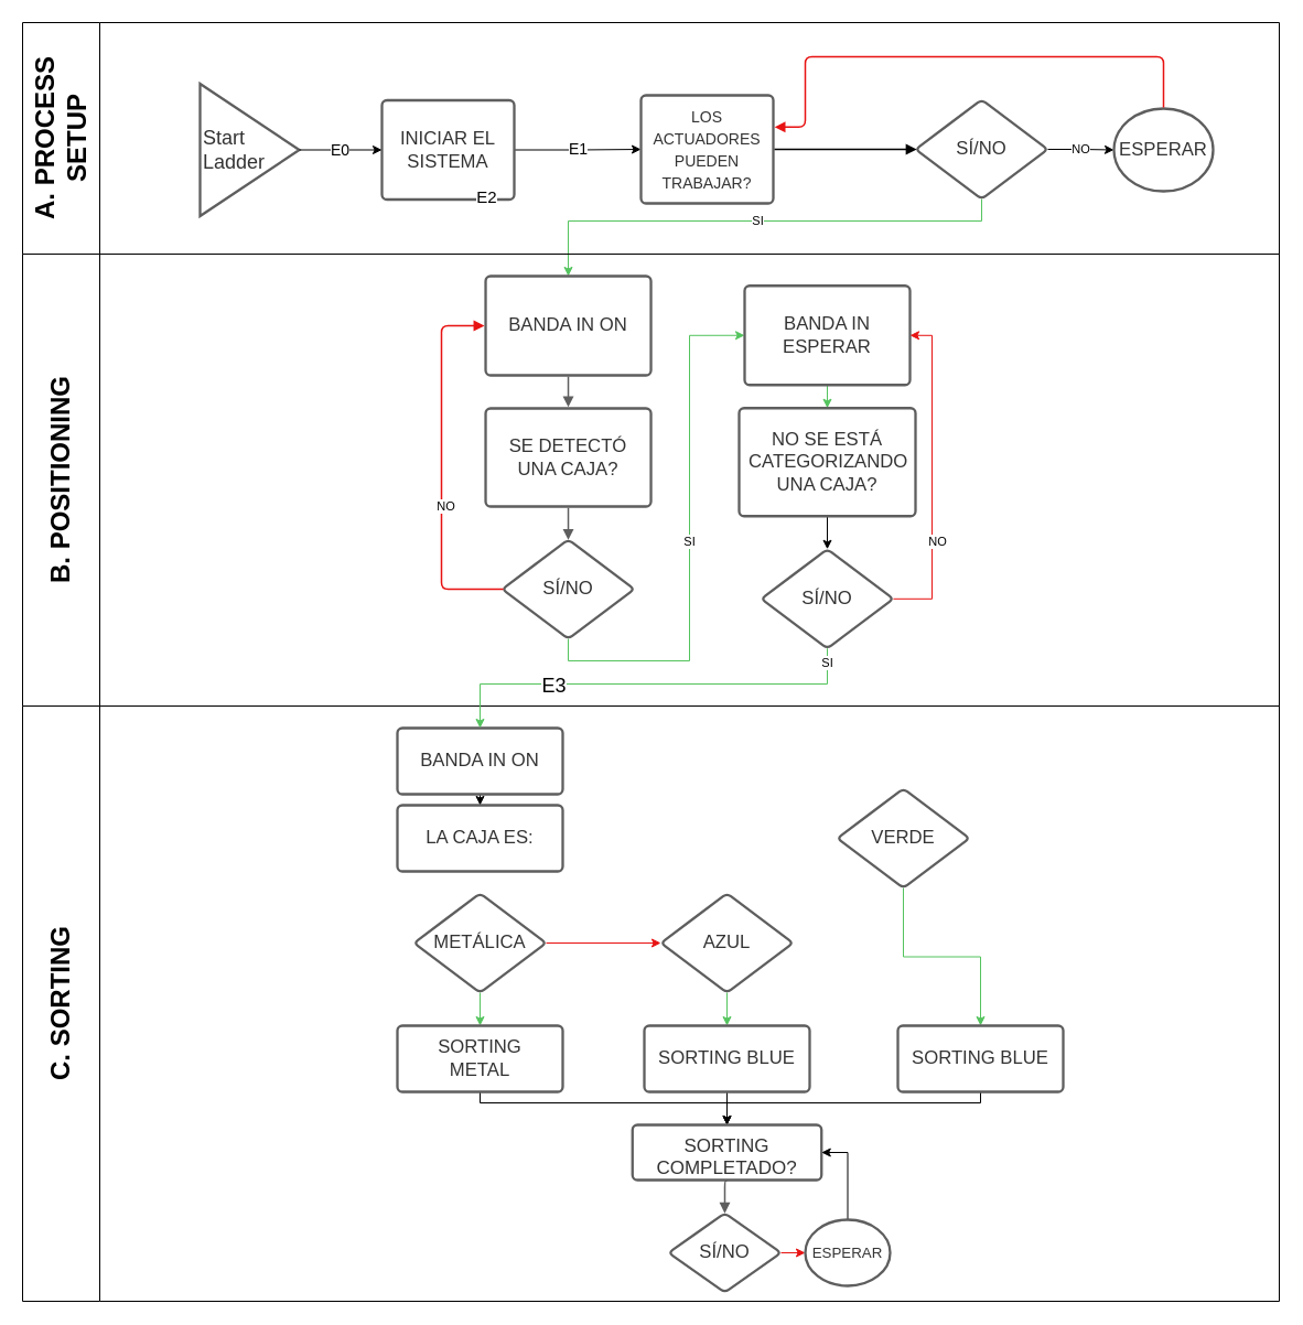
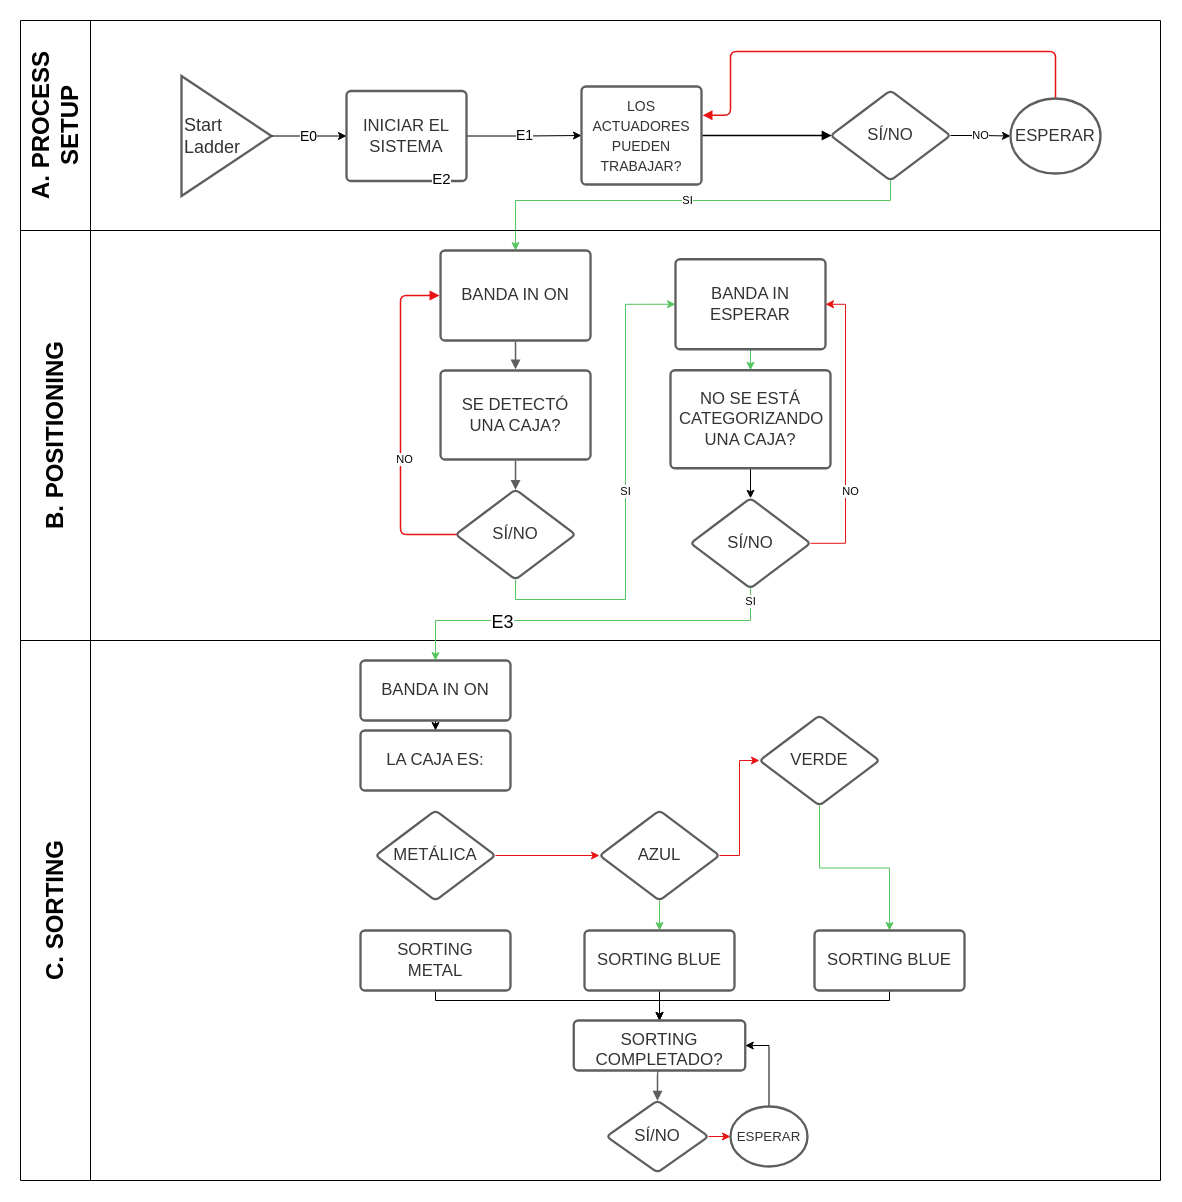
+ <mxCell id="41" style="edgeStyle=orthogonalEdgeStyle;rounded=0;orthogonalLoop=1;jettySize=auto;html=1;entryX=0;entryY=0.5;entryDx=0;entryDy=0;strokeColor=#E81313;" edge="1" parent="32" source="43" target="40"><mxGeometry relative="1" as="geometry" /></mxCell>
- <mxCell id="36" style="edgeStyle=orthogonalEdgeStyle;rounded=0;orthogonalLoop=1;jettySize=auto;html=1;entryX=0.5;entryY=0;entryDx=0;entryDy=0;strokeColor=#54C45E;" edge="1" parent="32" source="37" target="45"><mxGeometry relative="1" as="geometry" /></mxCell>
